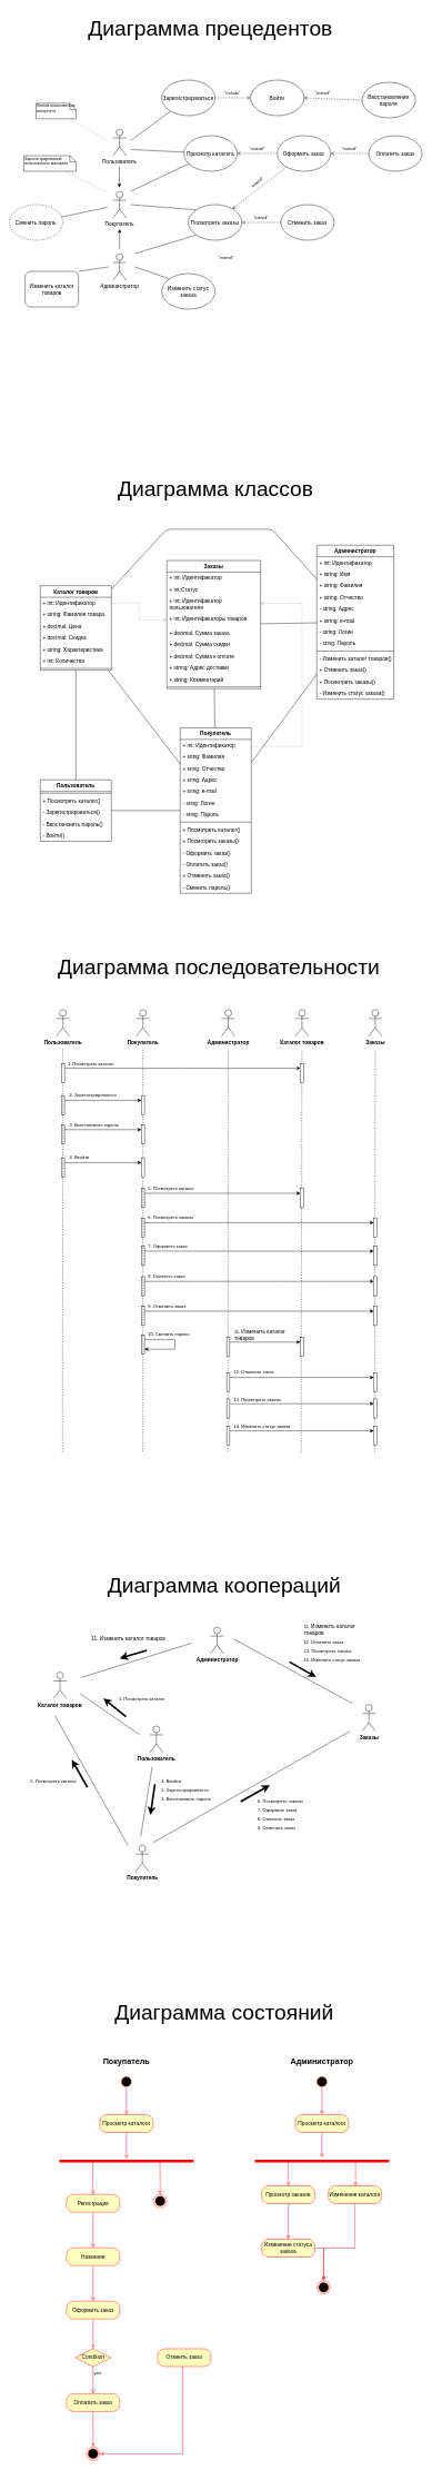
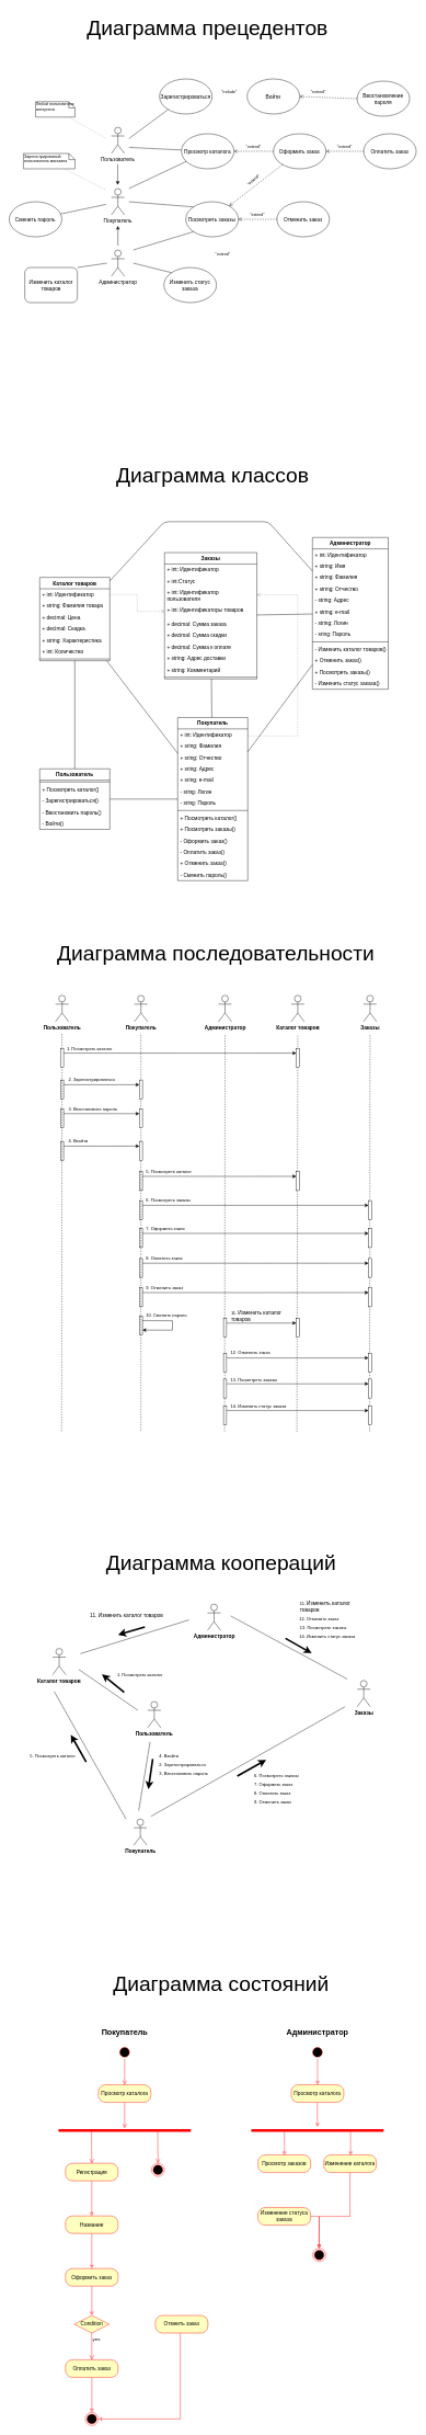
- <mxCell id="91" value="" style="endArrow=open;html=1;dashed=1;endFill=0;" parent="1" source="81" target="83" edge="1"><mxGeometry width="50" height="50" relative="1" as="geometry"><mxPoint x="598.43" y="219.5" as="sourcePoint" /><mxPoint x="498.43" y="204.5" as="targetPoint" /></mxGeometry></mxCell>
- <mxCell id="101" value="Сменить пароль" style="ellipse;whiteSpace=wrap;html=1;labelBackgroundColor=none;dashed=1;" parent="1" vertex="1"><mxGeometry x="20.43" y="459.5" width="120" height="80" as="geometry" /></mxCell>
+ <mxCell id="101" value="Сменить пароль" style="ellipse;whiteSpace=wrap;html=1;labelBackgroundColor=none;" parent="1" vertex="1"><mxGeometry x="20.43" y="459.5" width="120" height="80" as="geometry" /></mxCell>
- <mxCell id="72" value="Изменить статус заказа" style="ellipse;whiteSpace=wrap;html=1;labelBackgroundColor=none;" parent="1" vertex="1"><mxGeometry x="363.43" y="614.5" width="120" height="80" as="geometry" /></mxCell>
+ <mxCell id="72" value="Изменить статус заказа" style="ellipse;whiteSpace=wrap;html=1;labelBackgroundColor=none;" parent="1" vertex="1"><mxGeometry x="373.43" y="609.5" width="120" height="80" as="geometry" /></mxCell>
- <mxCell id="63" value="&lt;font style=&quot;font-size: 48px&quot;&gt;Диаграмма классов&lt;/font&gt;" style="text;html=1;strokeColor=none;fillColor=none;align=center;verticalAlign=middle;whiteSpace=wrap;rounded=0;" parent="1" vertex="1"><mxGeometry x="229.5" y="1055" width="509" height="84" as="geometry" /></mxCell>
+ <mxCell id="63" value="&lt;font style=&quot;font-size: 48px&quot;&gt;Диаграмма классов&lt;/font&gt;" style="text;html=1;strokeColor=none;fillColor=none;align=center;verticalAlign=middle;whiteSpace=wrap;rounded=0;" parent="1" vertex="1"><mxGeometry x="229.5" y="1040" width="509" height="84" as="geometry" /></mxCell>
- <mxCell id="240" value="" style="edgeStyle=orthogonalEdgeStyle;rounded=0;orthogonalLoop=1;jettySize=auto;html=1;endArrow=classic;endFill=0;strokeColor=#FF0000;strokeWidth=1;fontSize=18;" edge="1" parent="1" source="241" target="243"><mxGeometry relative="1" as="geometry" /></mxCell>
